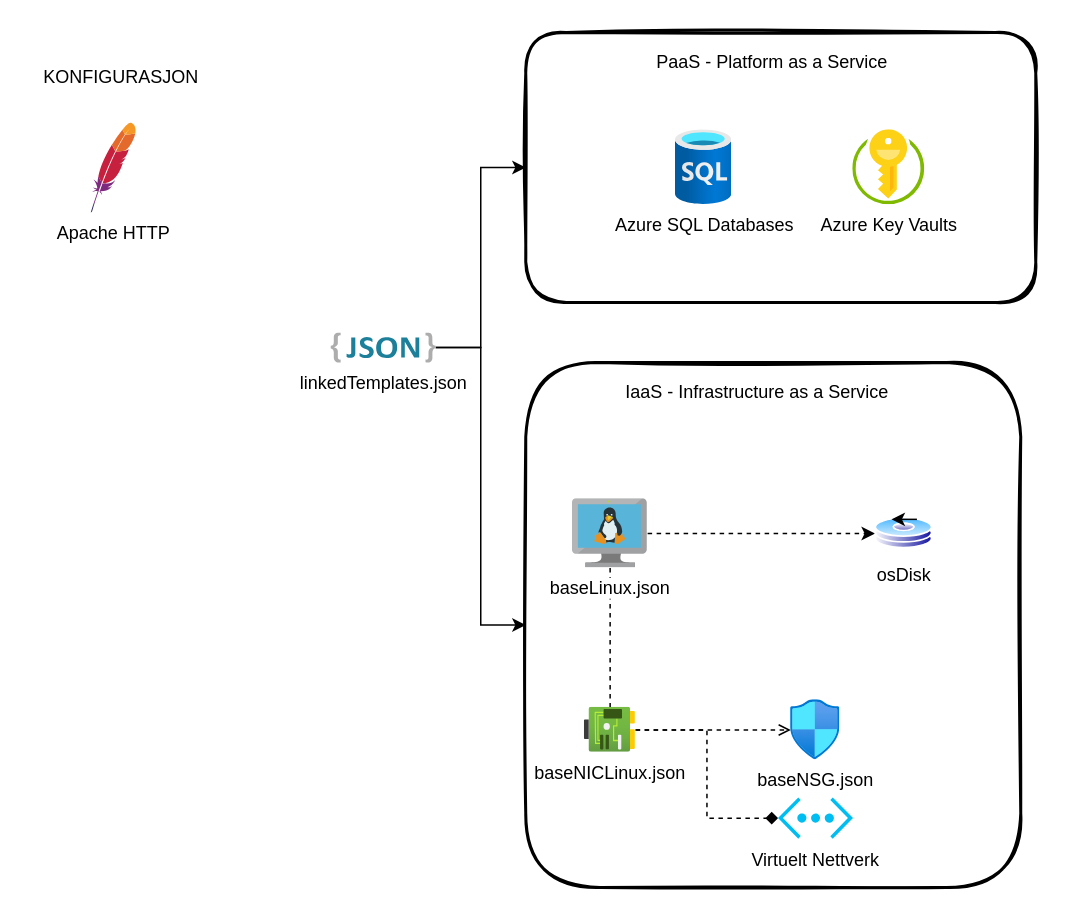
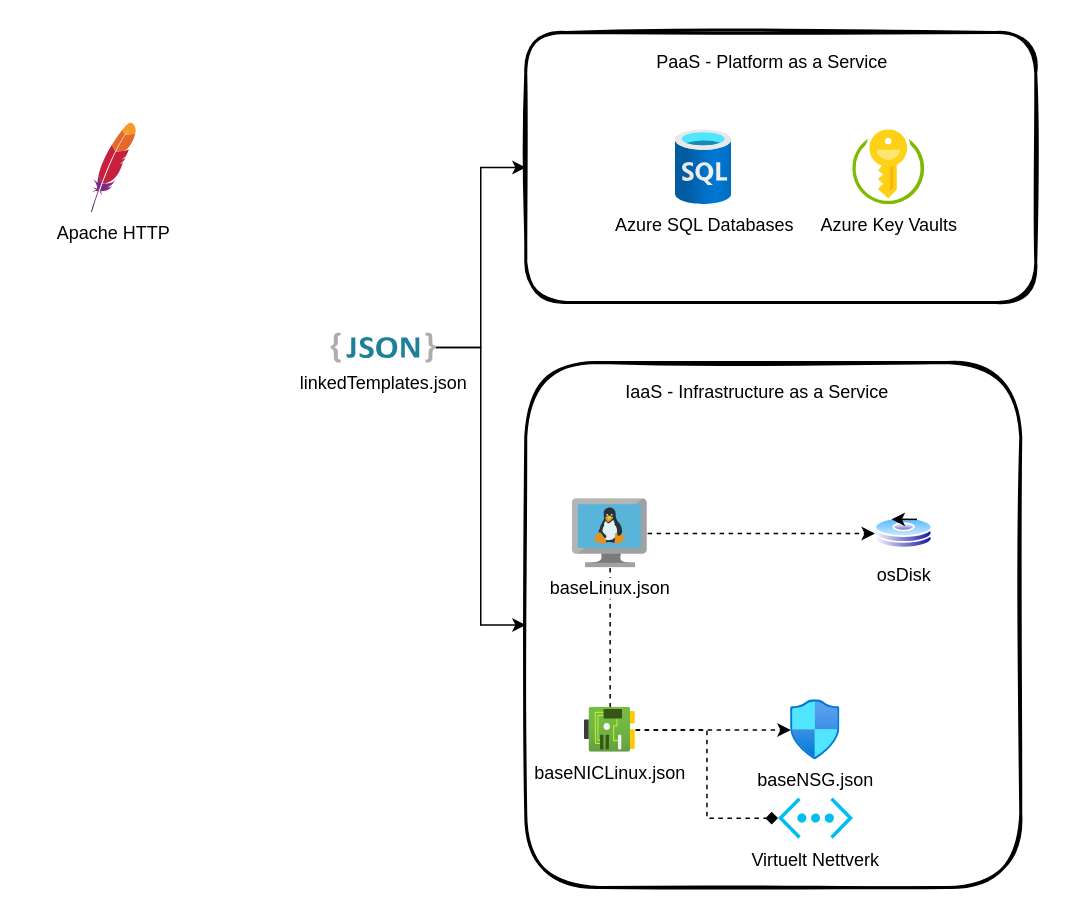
- <mxCell id="15" value="KONFIGURASJON" style="text;html=1;align=center;verticalAlign=middle;resizable=0;points=[];autosize=1;" vertex="1" parent="1"><mxGeometry x="20" y="41" width="120" height="20" as="geometry" /></mxCell>
- <mxCell id="7" style="edgeStyle=orthogonalEdgeStyle;rounded=0;orthogonalLoop=1;jettySize=auto;html=1;dashed=1;endArrow=open;" edge="1" parent="1" source="9" target="11"><mxGeometry relative="1" as="geometry" /></mxCell>
+ <mxCell id="7" style="edgeStyle=orthogonalEdgeStyle;rounded=0;orthogonalLoop=1;jettySize=auto;html=1;dashed=1;" edge="1" parent="1" source="9" target="11"><mxGeometry relative="1" as="geometry" /></mxCell>
